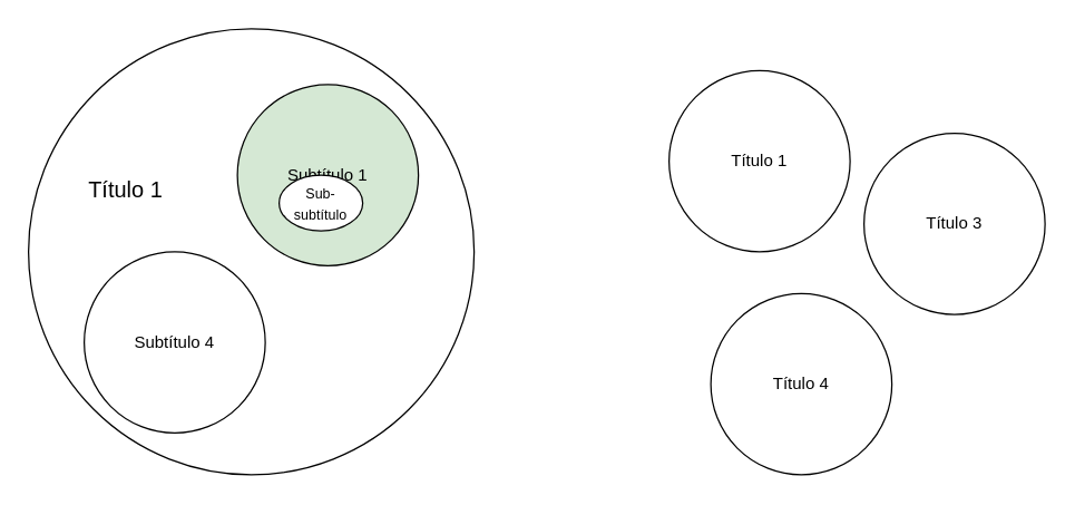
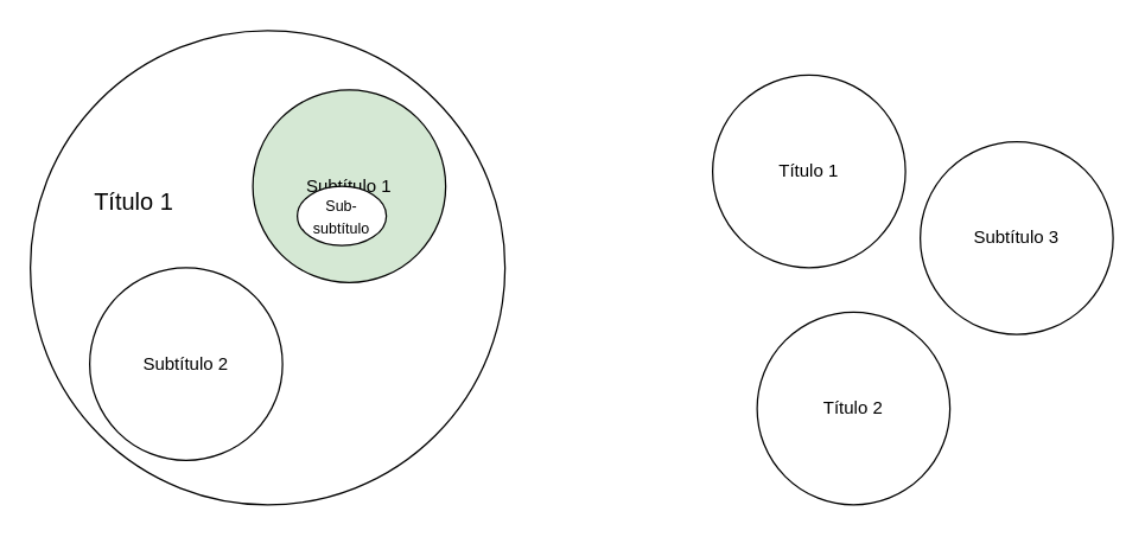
- <mxCell id="5" value="Título 3" style="ellipse;whiteSpace=wrap;html=1;aspect=fixed;" vertex="1" parent="1"><mxGeometry x="620" y="95" width="130" height="130" as="geometry" /></mxCell>
+ <mxCell id="5" value="Subtítulo 3" style="ellipse;whiteSpace=wrap;html=1;aspect=fixed;" vertex="1" parent="1"><mxGeometry x="620" y="95" width="130" height="130" as="geometry" /></mxCell>
- <mxCell id="6" value="Subtítulo 4" style="ellipse;whiteSpace=wrap;html=1;aspect=fixed;" vertex="1" parent="1"><mxGeometry x="60" y="180" width="130" height="130" as="geometry" /></mxCell>
+ <mxCell id="6" value="Subtítulo 2" style="ellipse;whiteSpace=wrap;html=1;aspect=fixed;" vertex="1" parent="1"><mxGeometry x="60" y="180" width="130" height="130" as="geometry" /></mxCell>
- <mxCell id="4" value="Título 4" style="ellipse;whiteSpace=wrap;html=1;aspect=fixed;" vertex="1" parent="1"><mxGeometry x="510" y="210" width="130" height="130" as="geometry" /></mxCell>
+ <mxCell id="4" value="Título 2" style="ellipse;whiteSpace=wrap;html=1;aspect=fixed;" vertex="1" parent="1"><mxGeometry x="510" y="210" width="130" height="130" as="geometry" /></mxCell>
